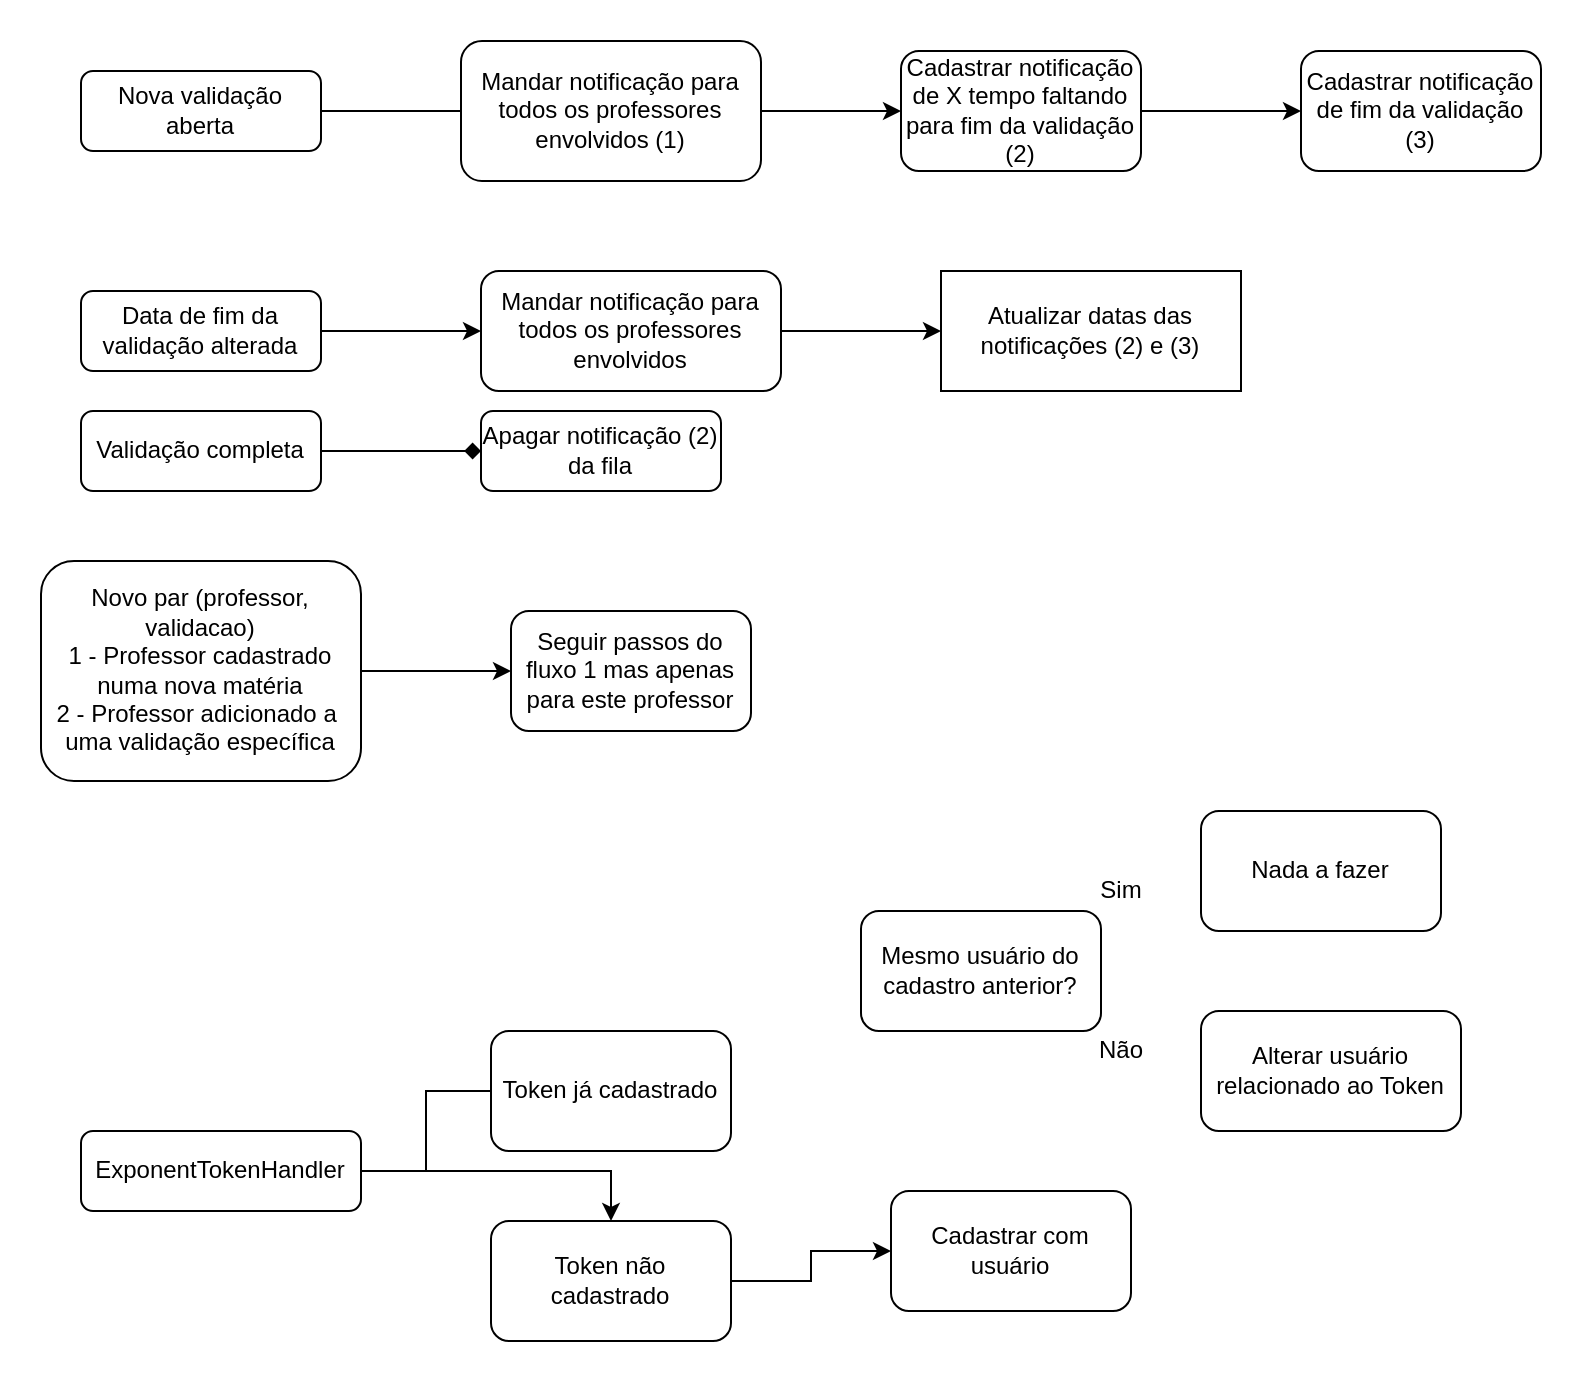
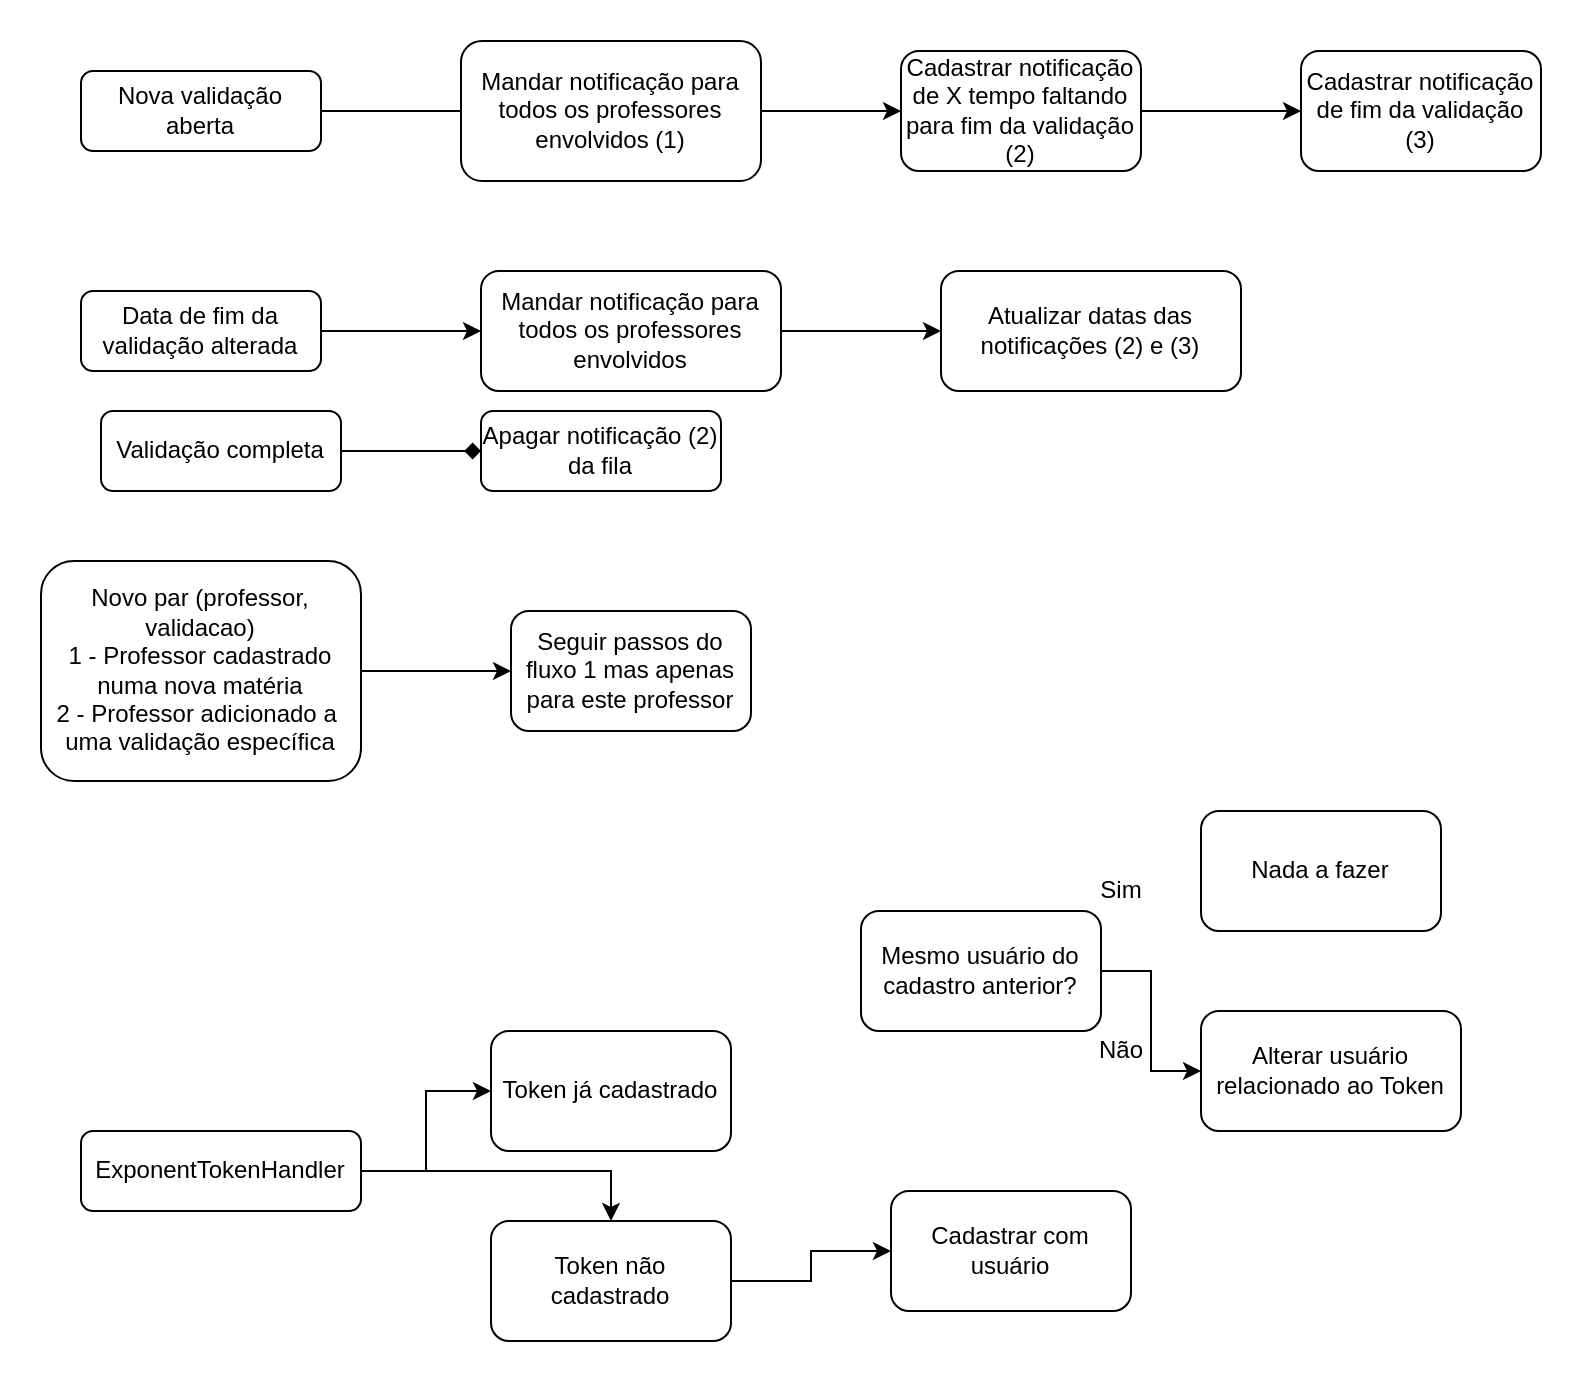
- <mxCell id="13" value="Atualizar datas das notificações (2) e (3)" style="whiteSpace=wrap;html=1;fontSize=12;glass=0;strokeWidth=1;shadow=0;rounded=0;" vertex="1" parent="1"><mxGeometry x="470" y="135" width="150" height="60" as="geometry" /></mxCell>
+ <mxCell id="13" value="Atualizar datas das notificações (2) e (3)" style="rounded=1;whiteSpace=wrap;html=1;fontSize=12;glass=0;strokeWidth=1;shadow=0;" vertex="1" parent="1"><mxGeometry x="470" y="135" width="150" height="60" as="geometry" /></mxCell>
- <mxCell id="31" value="Validação completa" style="rounded=1;whiteSpace=wrap;html=1;fontSize=12;glass=0;strokeWidth=1;shadow=0;" vertex="1" parent="1"><mxGeometry x="40" y="205" width="120" height="40" as="geometry" /></mxCell>
+ <mxCell id="31" value="Validação completa" style="rounded=1;whiteSpace=wrap;html=1;fontSize=12;glass=0;strokeWidth=1;shadow=0;" vertex="1" parent="1"><mxGeometry x="50" y="205" width="120" height="40" as="geometry" /></mxCell>
+ <mxCell id="24" value="" style="edgeStyle=orthogonalEdgeStyle;rounded=0;orthogonalLoop=1;jettySize=auto;html=1;" edge="1" parent="1" source="25" target="28"><mxGeometry relative="1" as="geometry" /></mxCell>
- <mxCell id="17" value="" style="edgeStyle=orthogonalEdgeStyle;rounded=0;orthogonalLoop=1;jettySize=auto;html=1;endArrow=none;" edge="1" parent="1" source="19" target="20"><mxGeometry relative="1" as="geometry" /></mxCell>
+ <mxCell id="17" value="" style="edgeStyle=orthogonalEdgeStyle;rounded=0;orthogonalLoop=1;jettySize=auto;html=1;" edge="1" parent="1" source="19" target="20"><mxGeometry relative="1" as="geometry" /></mxCell>
